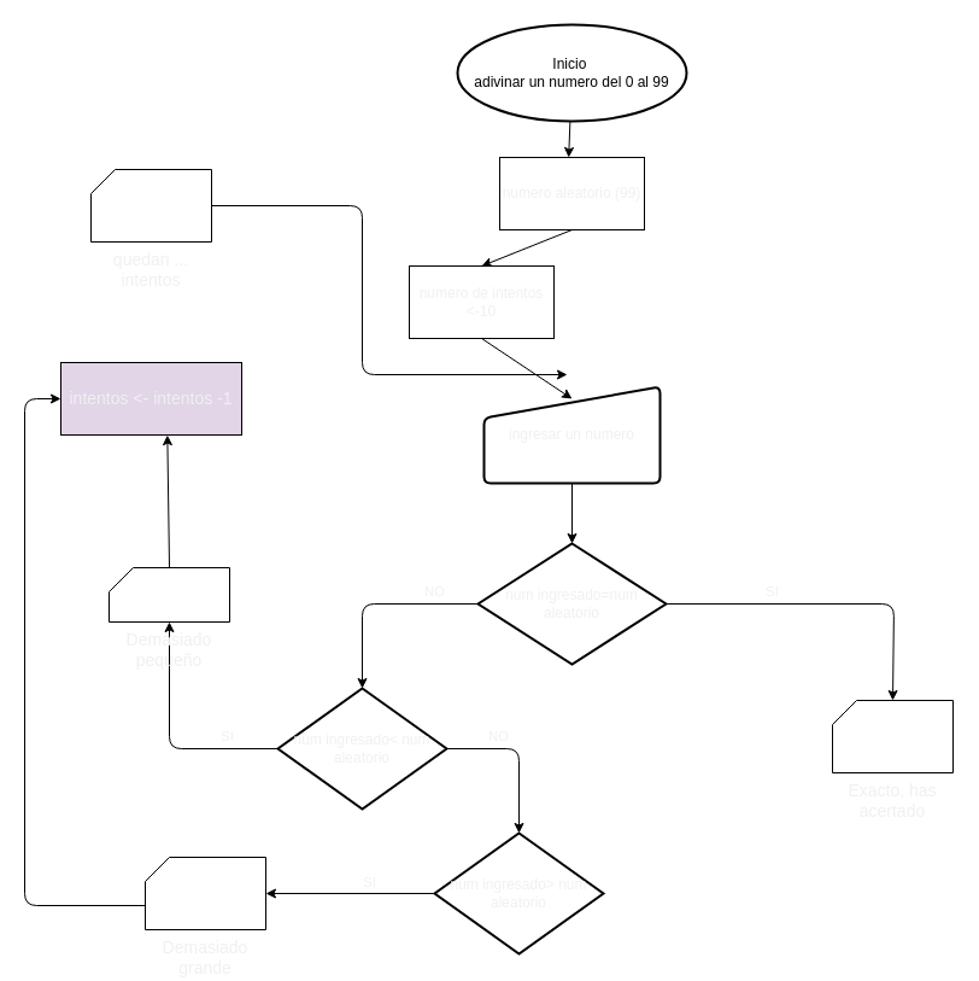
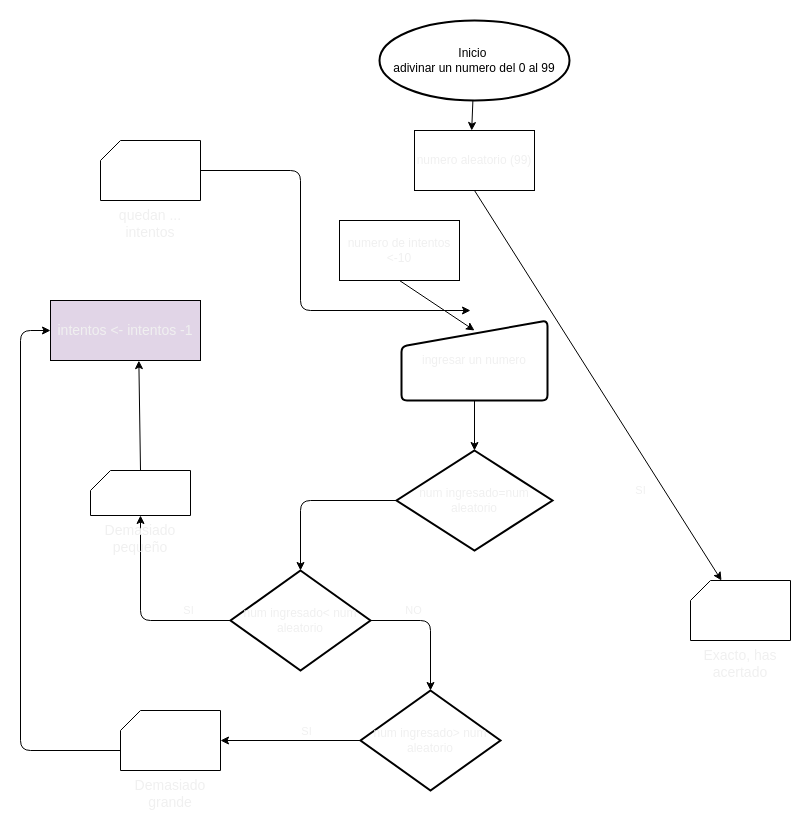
- <mxCell id="26" value="quedan ... intentos" style="verticalLabelPosition=bottom;verticalAlign=top;html=1;shape=card;whiteSpace=wrap;size=20;arcSize=12;fontSize=14;fontColor=#F0F0F0;" parent="1" vertex="1"><mxGeometry x="75" y="140" width="100" height="60" as="geometry" /></mxCell>
+ <mxCell id="26" value="quedan ... intentos" style="verticalLabelPosition=bottom;verticalAlign=top;html=1;shape=card;whiteSpace=wrap;size=20;arcSize=12;fontSize=14;fontColor=#F0F0F0;" parent="1" vertex="1"><mxGeometry x="100" y="140" width="100" height="60" as="geometry" /></mxCell>
- <mxCell id="4" style="edgeStyle=none;html=1;exitX=0.5;exitY=1;exitDx=0;exitDy=0;entryX=0.5;entryY=0;entryDx=0;entryDy=0;fontColor=#F0F0F0;" parent="1" source="5" target="7" edge="1"><mxGeometry relative="1" as="geometry" /></mxCell>
+ <mxCell id="4" style="edgeStyle=none;html=1;exitX=0.5;exitY=1;exitDx=0;exitDy=0;fontColor=#F0F0F0;" parent="1" source="5" target="19" edge="1"><mxGeometry relative="1" as="geometry" /></mxCell>
- <mxCell id="10" value="NO" style="edgeStyle=none;html=1;exitX=1;exitY=0.5;exitDx=0;exitDy=0;exitPerimeter=0;fontColor=#F0F0F0;entryX=0.5;entryY=0;entryDx=0;entryDy=0;entryPerimeter=0;" parent="1" source="12" target="19" edge="1"><mxGeometry x="-1" y="192" relative="1" as="geometry"><mxPoint x="740" y="580" as="targetPoint" /><Array as="points"><mxPoint x="741" y="500" /></Array><mxPoint x="-192" y="182" as="offset" /></mxGeometry></mxCell>
